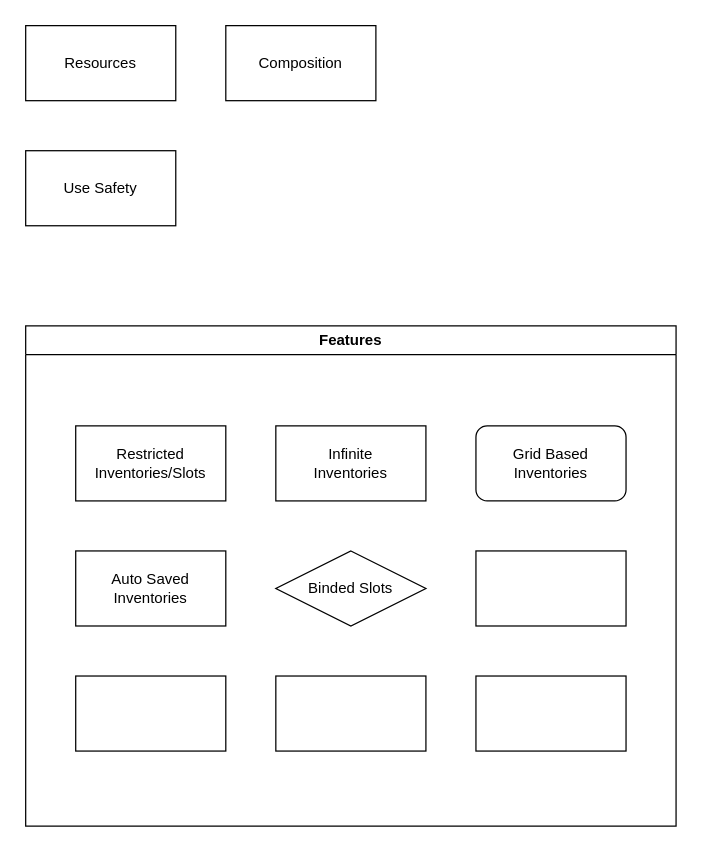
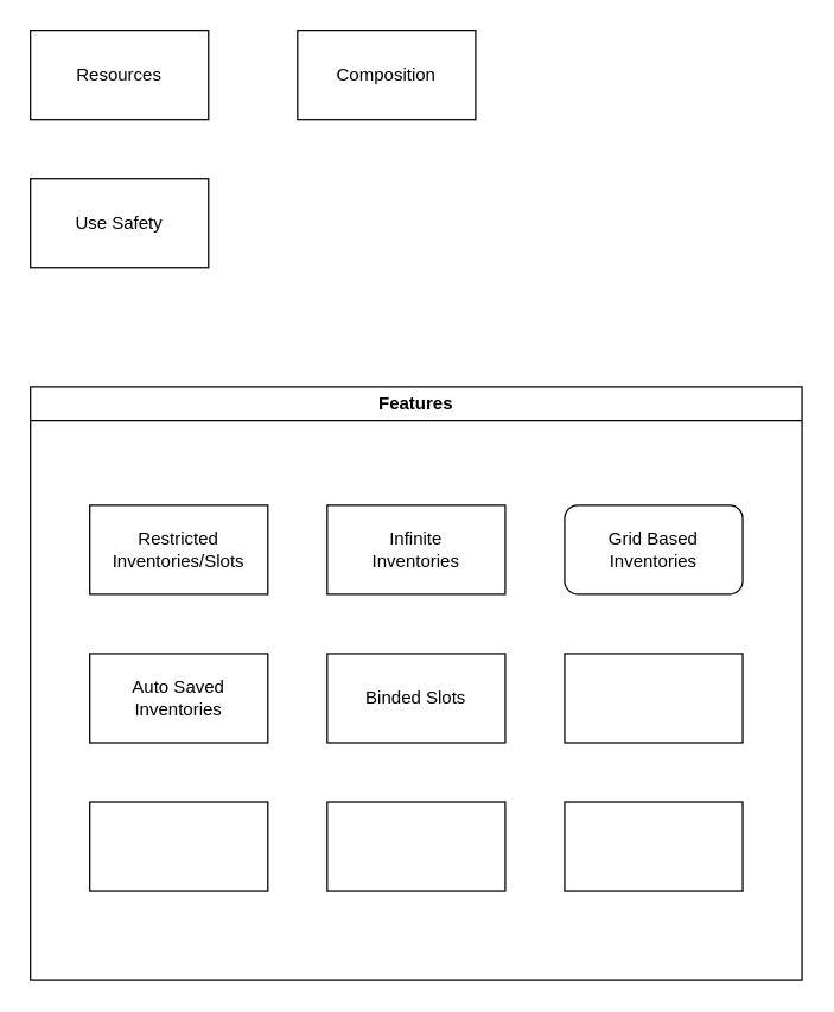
- <mxCell id="3" value="Composition" style="rounded=0;whiteSpace=wrap;html=1;" parent="1" vertex="1"><mxGeometry x="180" y="20" width="120" height="60" as="geometry" /></mxCell>
+ <mxCell id="3" value="Composition" style="rounded=0;whiteSpace=wrap;html=1;" parent="1" vertex="1"><mxGeometry x="200" y="20" width="120" height="60" as="geometry" /></mxCell>
- <mxCell id="10" value="Binded Slots" style="rhombus;whiteSpace=wrap;html=1;" parent="5" vertex="1"><mxGeometry x="200" y="180" width="120" height="60" as="geometry" /></mxCell>
+ <mxCell id="10" value="Binded Slots" style="rounded=0;whiteSpace=wrap;html=1;" parent="5" vertex="1"><mxGeometry x="200" y="180" width="120" height="60" as="geometry" /></mxCell>
